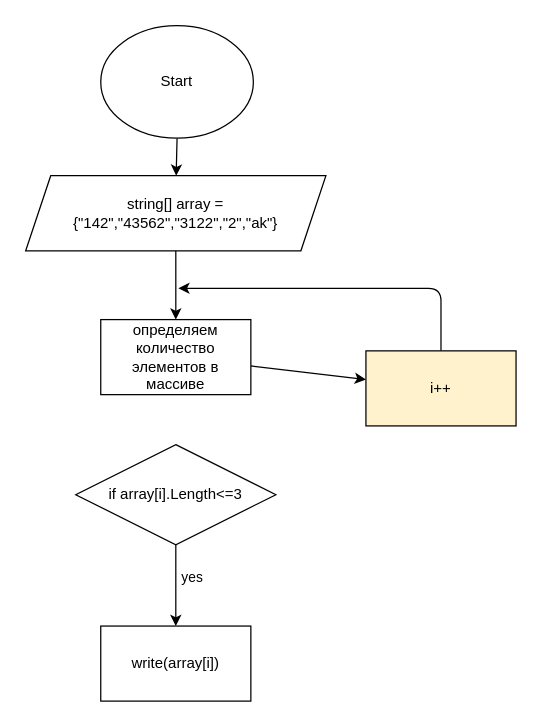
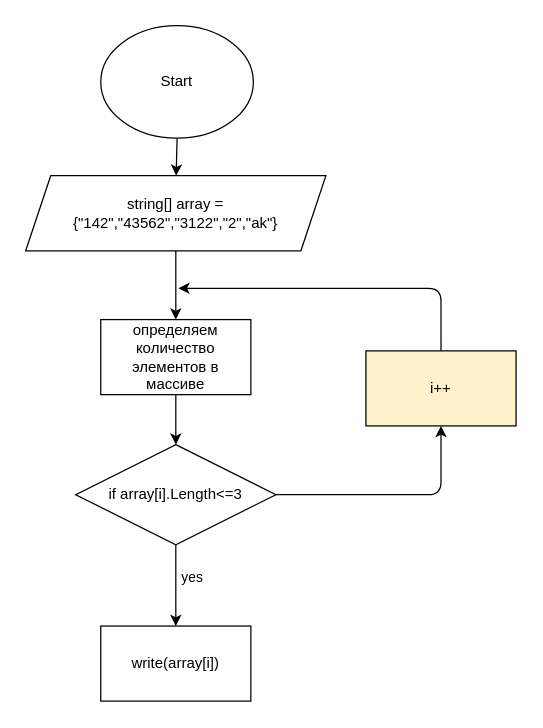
- <mxCell id="8" style="edgeStyle=none;html=1;" edge="1" parent="1" source="9" target="14"><mxGeometry relative="1" as="geometry" /></mxCell>
+ <mxCell id="8" style="edgeStyle=none;html=1;entryX=0.5;entryY=0;entryDx=0;entryDy=0;" edge="1" parent="1" source="9" target="7"><mxGeometry relative="1" as="geometry" /></mxCell>
+ <mxCell id="6" style="edgeStyle=none;html=1;entryX=0.5;entryY=1;entryDx=0;entryDy=0;" edge="1" parent="1" source="7" target="14"><mxGeometry relative="1" as="geometry"><mxPoint x="352" y="380" as="targetPoint" /><Array as="points"><mxPoint x="352" y="395" /></Array></mxGeometry></mxCell>
